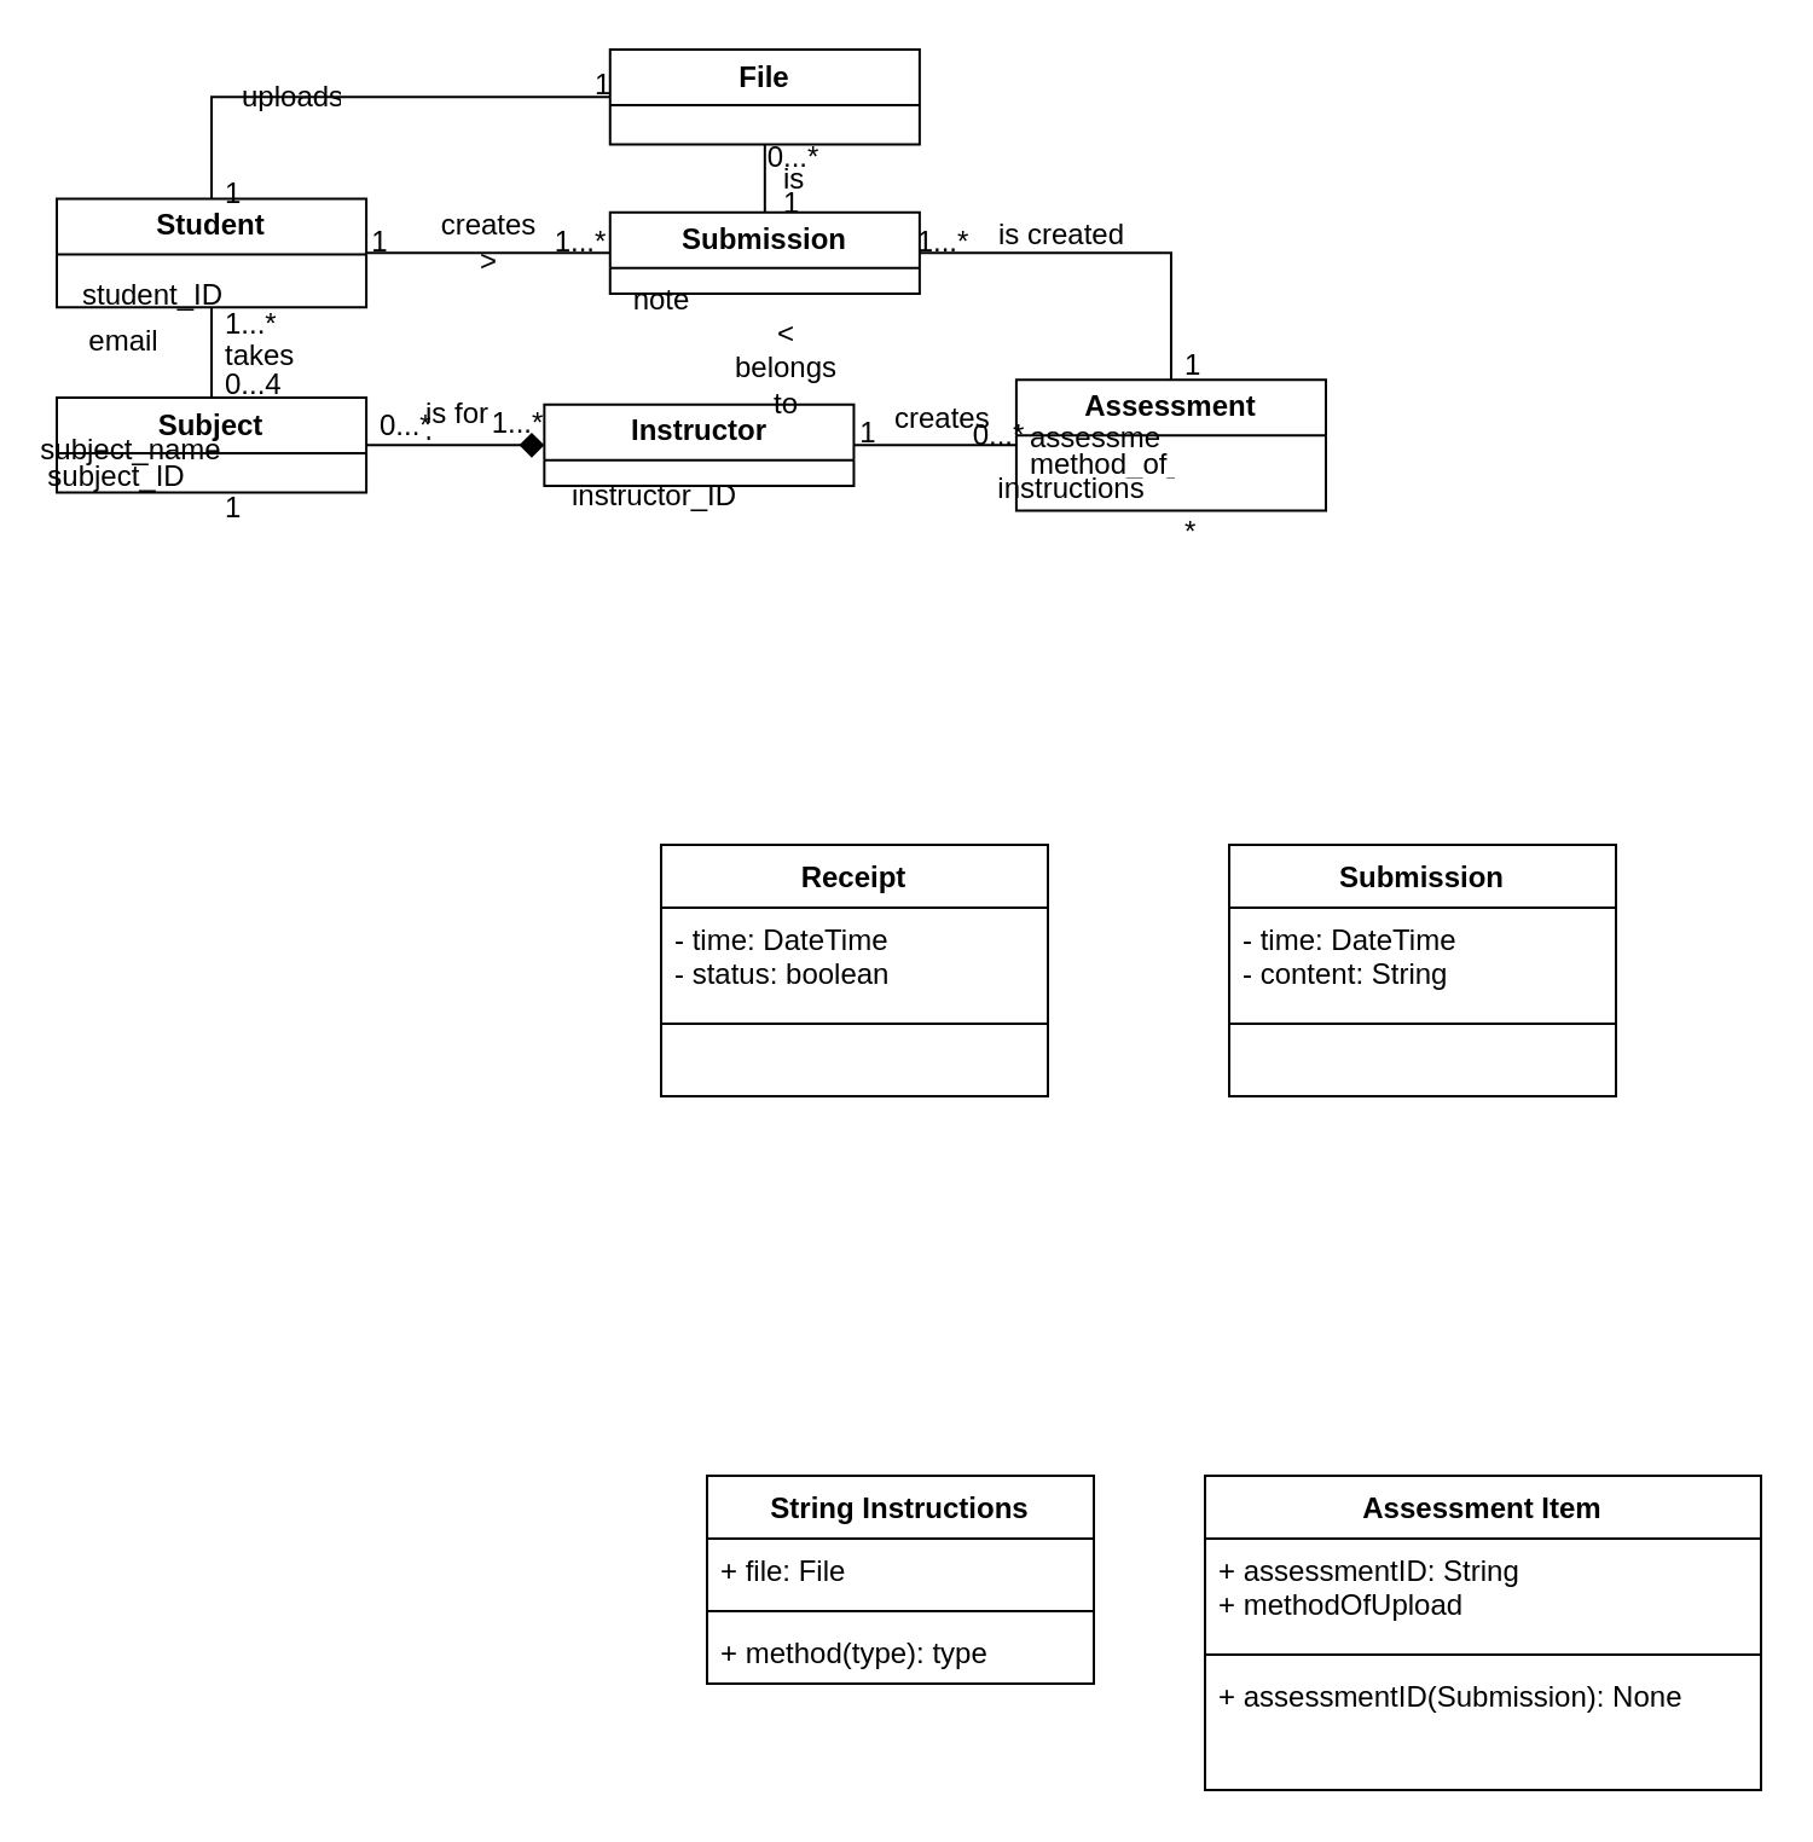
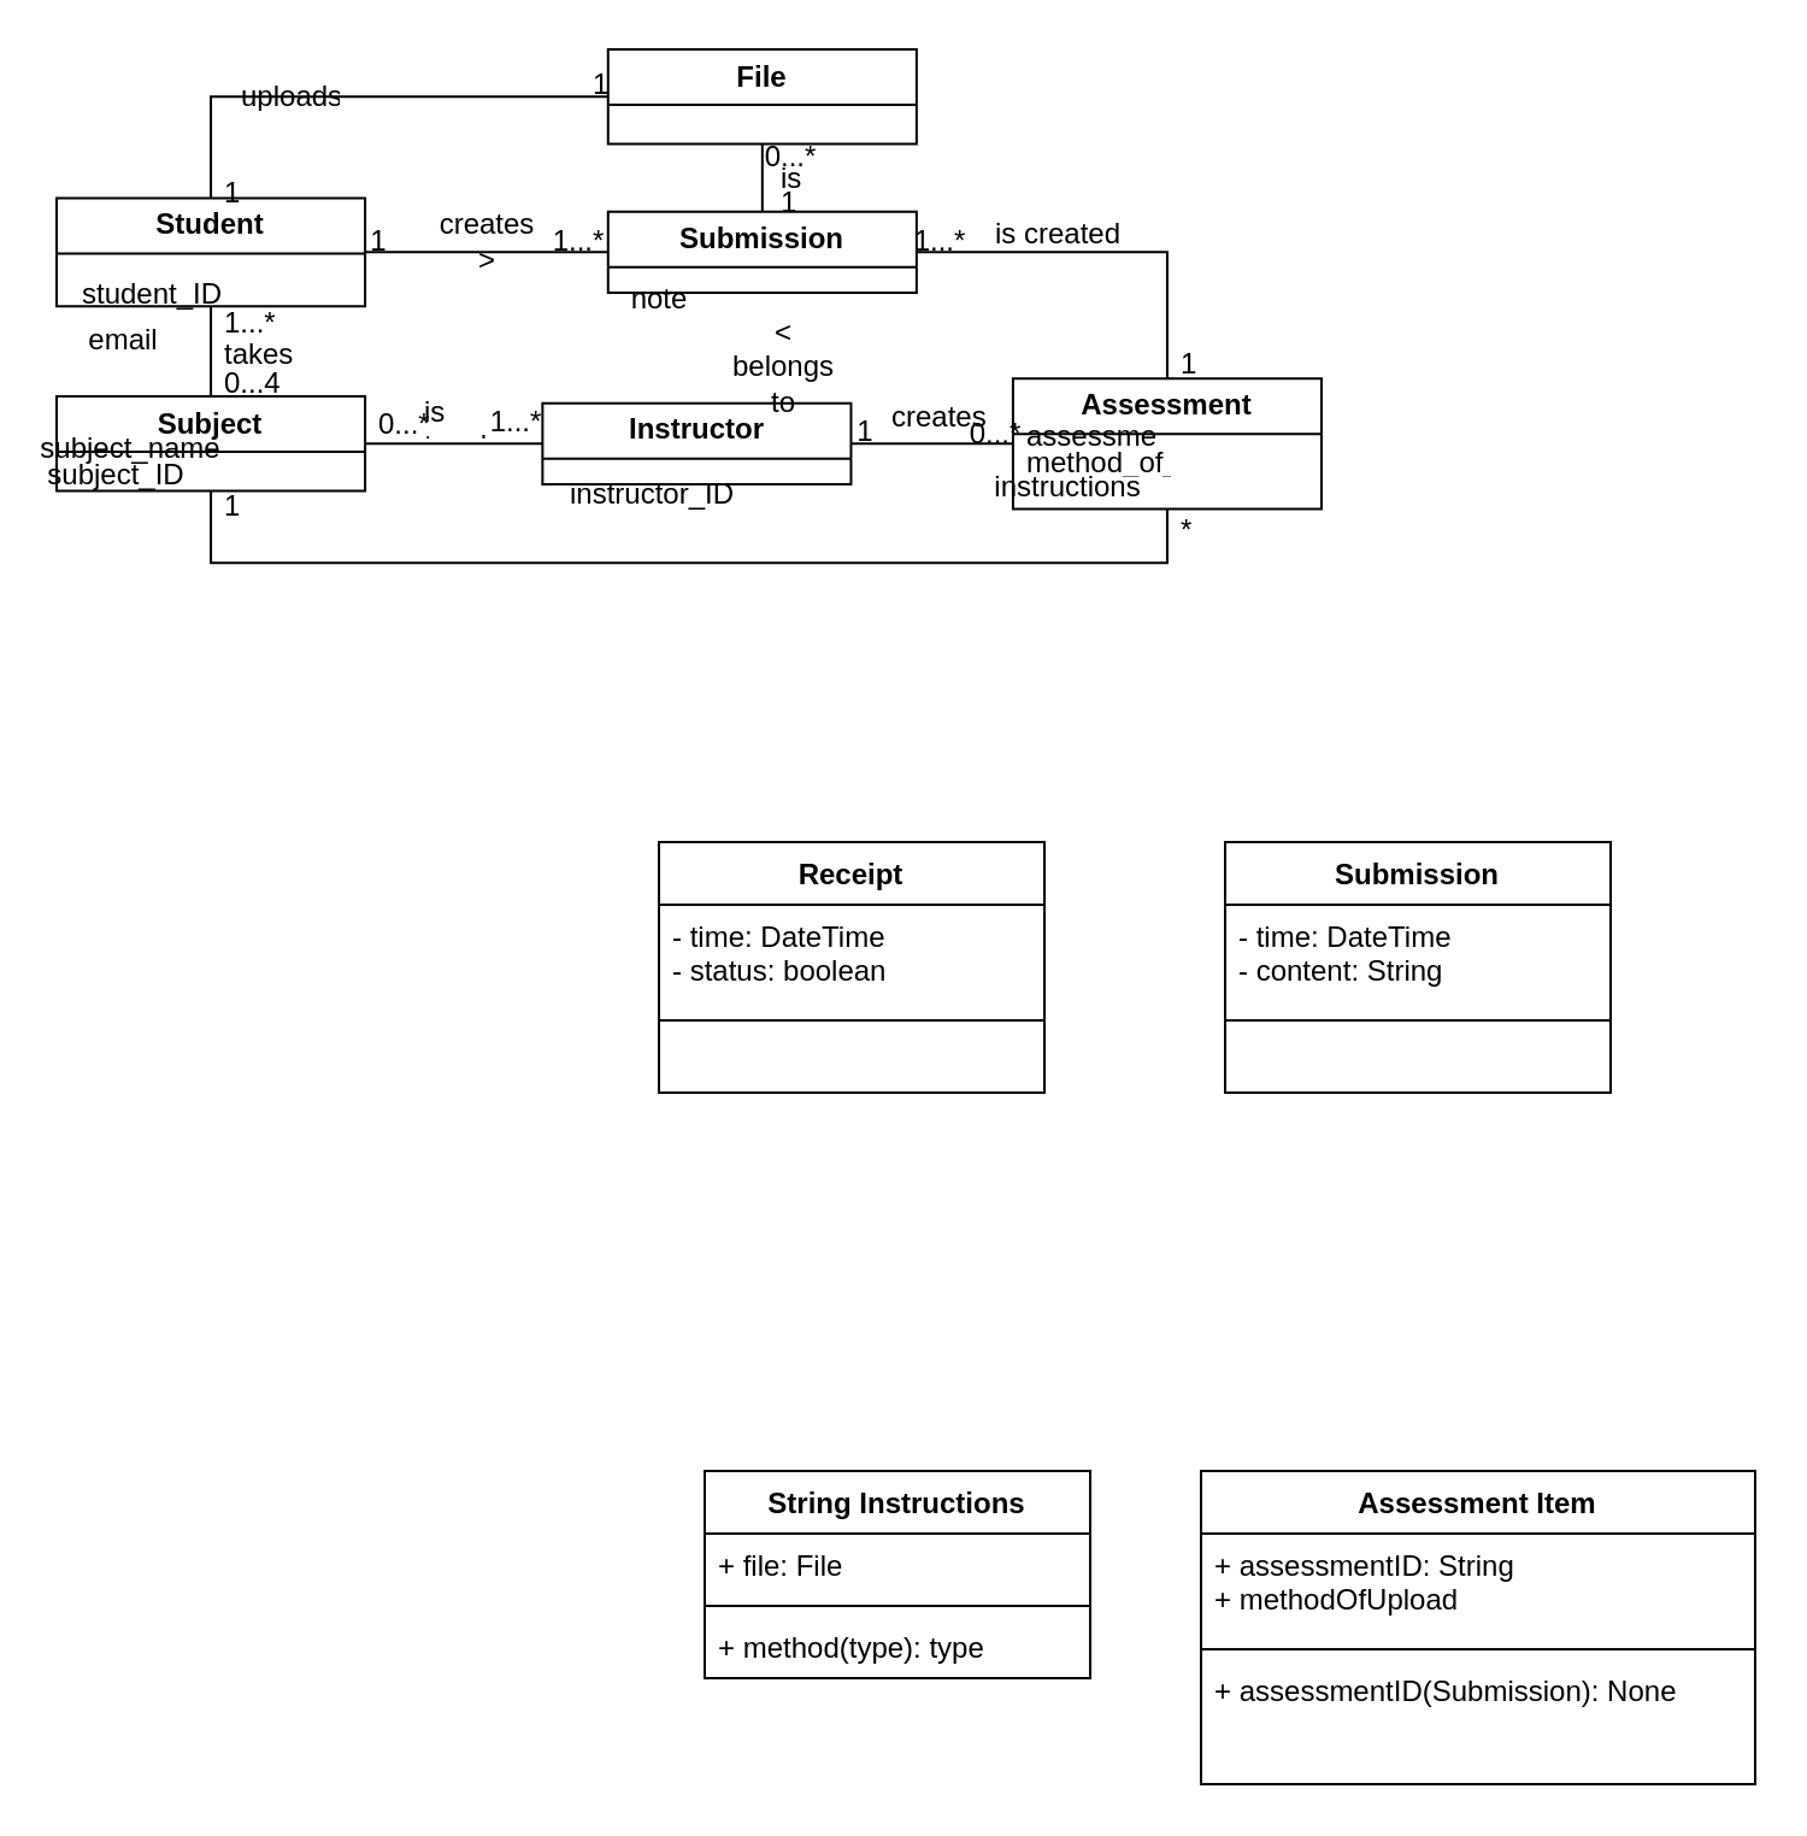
- <mxCell id="22" value="is for by &amp;gt;" style="text;strokeColor=none;fillColor=none;align=left;verticalAlign=middle;spacingLeft=4;spacingRight=4;overflow=hidden;points=[[0,0.5],[1,0.5]];portConstraint=eastwest;rotatable=0;whiteSpace=wrap;html=1;" parent="2" vertex="1"><mxGeometry x="147.256" y="141.226" width="38.415" height="22.439" as="geometry" /></mxCell>
+ <mxCell id="22" value="is taught by &amp;gt;" style="text;strokeColor=none;fillColor=none;align=left;verticalAlign=middle;spacingLeft=4;spacingRight=4;overflow=hidden;points=[[0,0.5],[1,0.5]];portConstraint=eastwest;rotatable=0;whiteSpace=wrap;html=1;" parent="2" vertex="1"><mxGeometry x="147.256" y="141.226" width="38.415" height="22.439" as="geometry" /></mxCell>
- <mxCell id="21" value="" style="endArrow=diamond;html=1;rounded=0;fontSize=12;startSize=8;endSize=8;curved=1;entryX=0;entryY=0.5;entryDx=0;entryDy=0;exitX=1;exitY=0.5;exitDx=0;exitDy=0;" parent="2" source="16" target="6" edge="1"><mxGeometry width="50" height="50" relative="1" as="geometry"><mxPoint x="146.616" y="162.683" as="sourcePoint" /><mxPoint x="178.628" y="134.634" as="targetPoint" /></mxGeometry></mxCell>
+ <mxCell id="21" value="" style="endArrow=none;html=1;rounded=0;fontSize=12;startSize=8;endSize=8;curved=1;entryX=0;entryY=0.5;entryDx=0;entryDy=0;exitX=1;exitY=0.5;exitDx=0;exitDy=0;" parent="2" source="16" target="6" edge="1"><mxGeometry width="50" height="50" relative="1" as="geometry"><mxPoint x="146.616" y="162.683" as="sourcePoint" /><mxPoint x="178.628" y="134.634" as="targetPoint" /></mxGeometry></mxCell>
+ <mxCell id="29" value="" style="endArrow=none;html=1;rounded=0;exitX=0.5;exitY=1;exitDx=0;exitDy=0;entryX=0.5;entryY=1;entryDx=0;entryDy=0;" parent="2" source="16" target="8" edge="1"><mxGeometry width="50" height="50" relative="1" as="geometry"><mxPoint x="65.625" y="193.537" as="sourcePoint" /><mxPoint x="411.357" y="207.561" as="targetPoint" /><Array as="points"><mxPoint x="64.024" y="213.171" /><mxPoint x="238.491" y="213.171" /><mxPoint x="460.976" y="213.171" /></Array></mxGeometry></mxCell>
